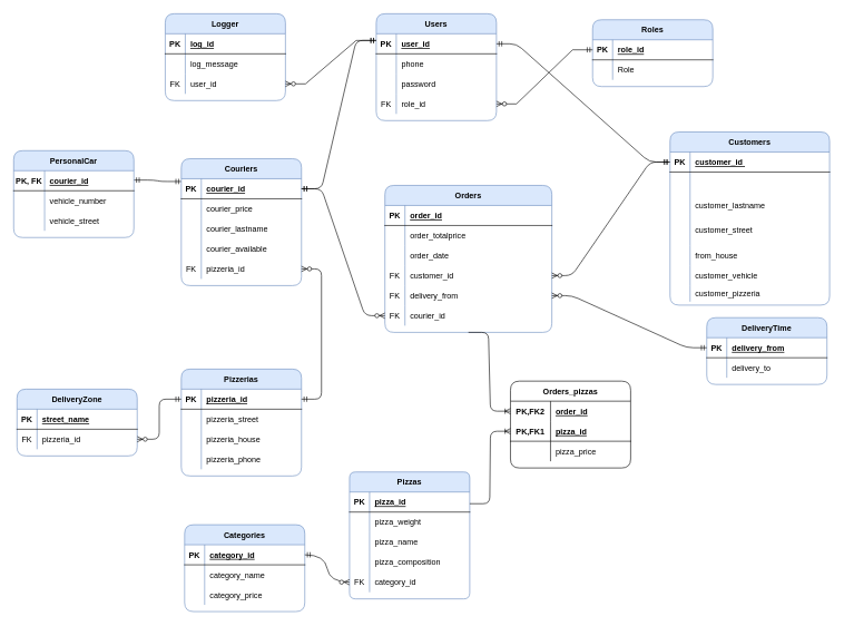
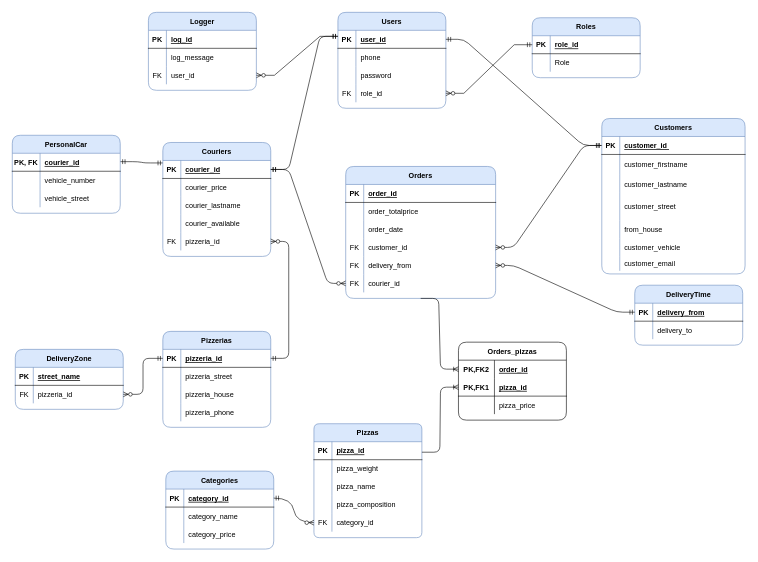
+ <mxCell id="27" value="customer_firstname" style="shape=partialRectangle;overflow=hidden;connectable=0;fillColor=none;top=0;left=0;bottom=0;right=0;align=left;spacingLeft=6;rounded=1;" parent="25" vertex="1"><mxGeometry x="30" width="208.941" height="34" as="geometry"><mxRectangle width="208.941" height="34" as="alternateBounds" /></mxGeometry></mxCell>
- <mxCell id="42" value="customer_pizzeria" style="shape=partialRectangle;connectable=0;fillColor=none;top=0;left=0;bottom=0;right=0;align=left;spacingLeft=6;overflow=hidden;" parent="40" vertex="1"><mxGeometry x="30" width="208.941" height="24" as="geometry"><mxRectangle width="208.941" height="24" as="alternateBounds" /></mxGeometry></mxCell>
+ <mxCell id="42" value="customer_email" style="shape=partialRectangle;connectable=0;fillColor=none;top=0;left=0;bottom=0;right=0;align=left;spacingLeft=6;overflow=hidden;" parent="40" vertex="1"><mxGeometry x="30" width="208.941" height="24" as="geometry"><mxRectangle width="208.941" height="24" as="alternateBounds" /></mxGeometry></mxCell>
